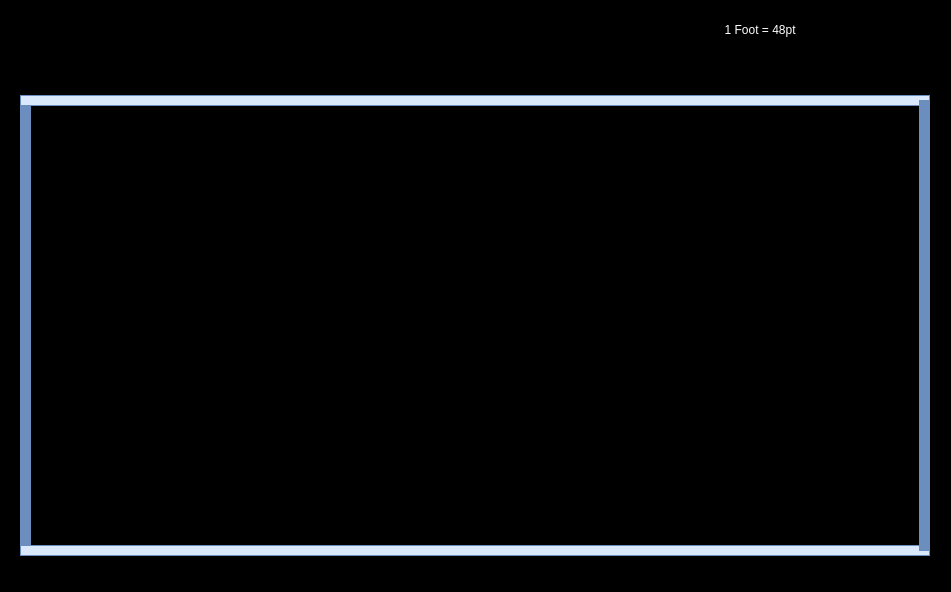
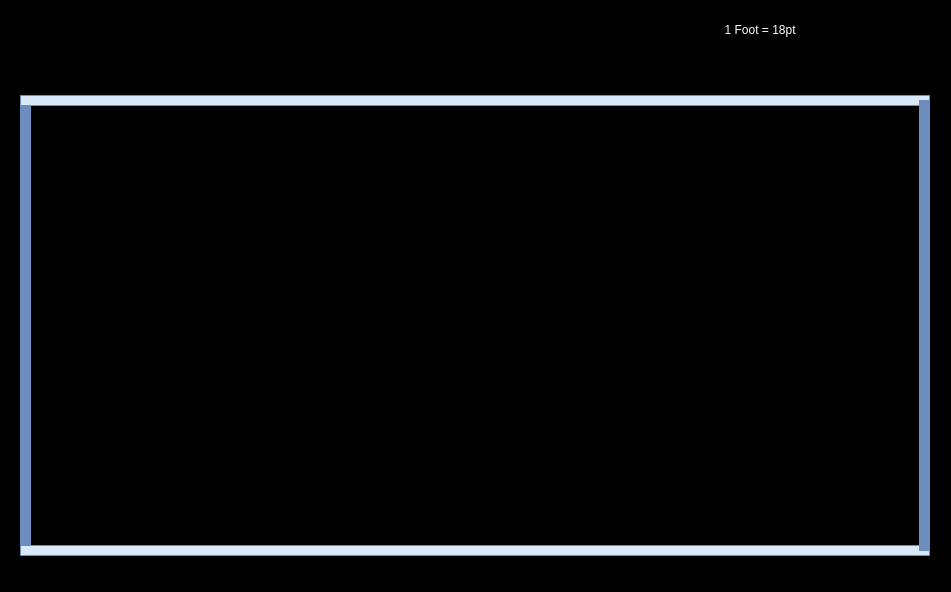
- <mxCell id="4" value="&lt;span style=&quot;background-color: rgb(0, 0, 0);&quot;&gt;&lt;font color=&quot;#ffffff&quot;&gt;1 Foot = 48pt&lt;/font&gt;&lt;/span&gt;" style="text;html=1;strokeColor=none;fillColor=none;align=center;verticalAlign=middle;whiteSpace=wrap;overflow=hidden;fontSize=12;fontFamily=Helvetica;fontColor=default;" vertex="1" parent="1"><mxGeometry x="720" y="20" width="80" height="20" as="geometry" /></mxCell>
+ <mxCell id="4" value="&lt;span style=&quot;background-color: rgb(0, 0, 0);&quot;&gt;&lt;font color=&quot;#ffffff&quot;&gt;1 Foot = 18pt&lt;/font&gt;&lt;/span&gt;" style="text;html=1;strokeColor=none;fillColor=none;align=center;verticalAlign=middle;whiteSpace=wrap;overflow=hidden;fontSize=12;fontFamily=Helvetica;fontColor=default;" vertex="1" parent="1"><mxGeometry x="720" y="20" width="80" height="20" as="geometry" /></mxCell>
